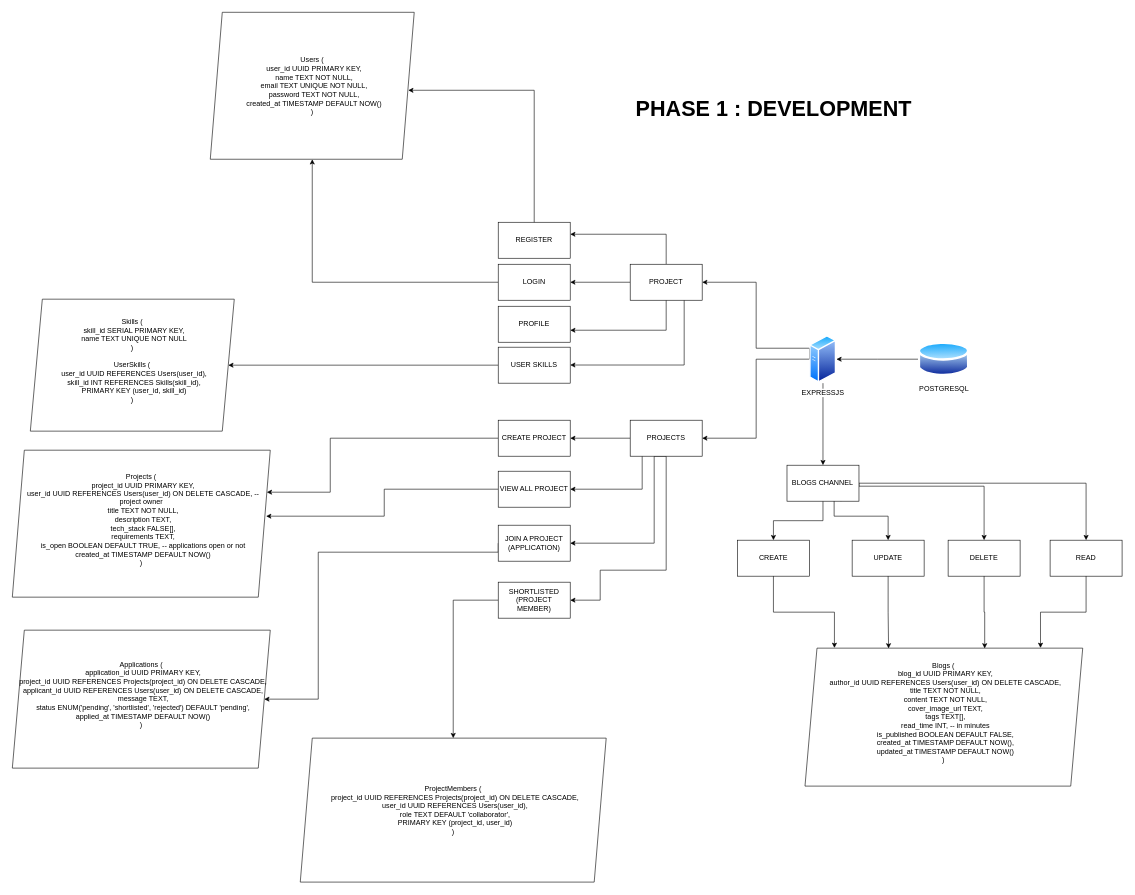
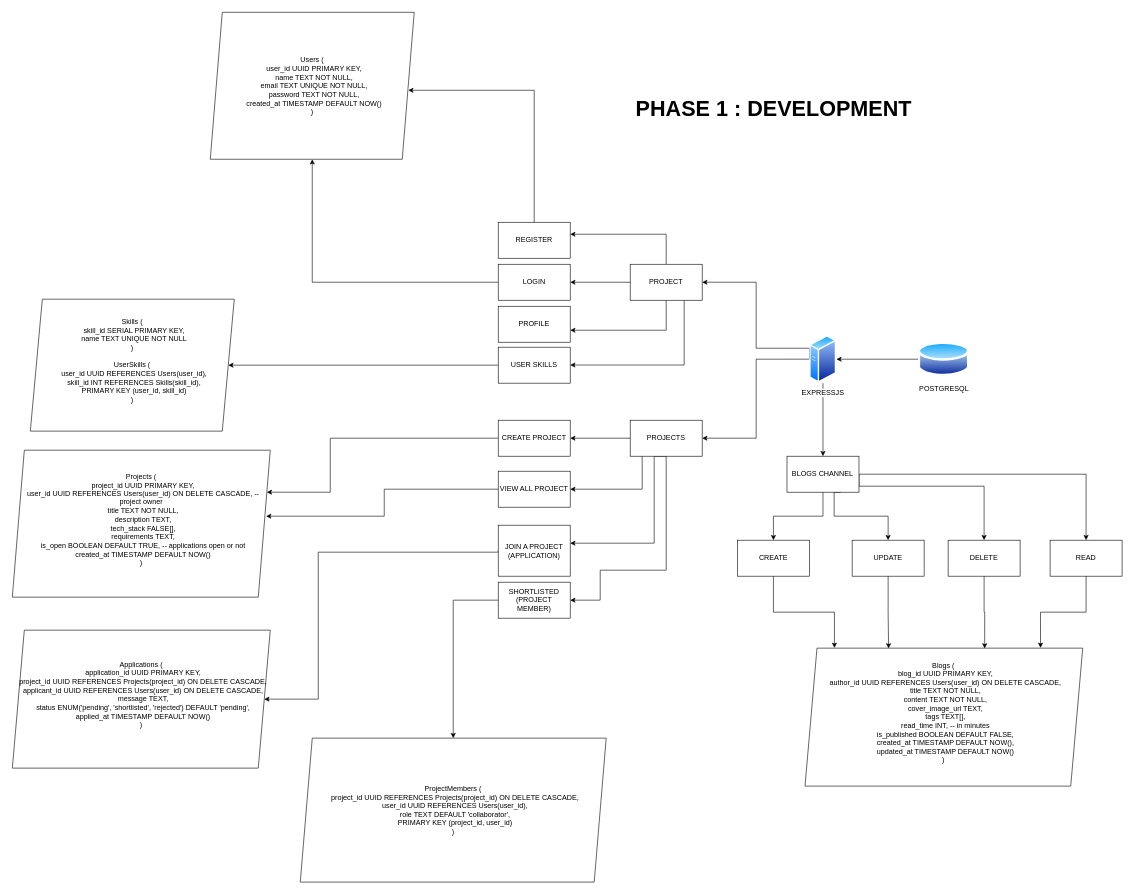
- <mxCell id="43" value="BLOGS CHANNEL" style="rounded=0;whiteSpace=wrap;html=1;" vertex="1" parent="1"><mxGeometry x="1311.4" y="775" width="120" height="60" as="geometry" /></mxCell>
+ <mxCell id="43" value="BLOGS CHANNEL" style="rounded=0;whiteSpace=wrap;html=1;" vertex="1" parent="1"><mxGeometry x="1311.4" y="760" width="120" height="60" as="geometry" /></mxCell>
- <mxCell id="27" value="JOIN A PROJECT (APPLICATION)" style="rounded=0;whiteSpace=wrap;html=1;" vertex="1" parent="1"><mxGeometry x="830" y="875" width="120" height="60" as="geometry" /></mxCell>
+ <mxCell id="27" value="JOIN A PROJECT (APPLICATION)" style="rounded=0;whiteSpace=wrap;html=1;" vertex="1" parent="1"><mxGeometry x="830" y="875" width="120" height="85" as="geometry" /></mxCell>
